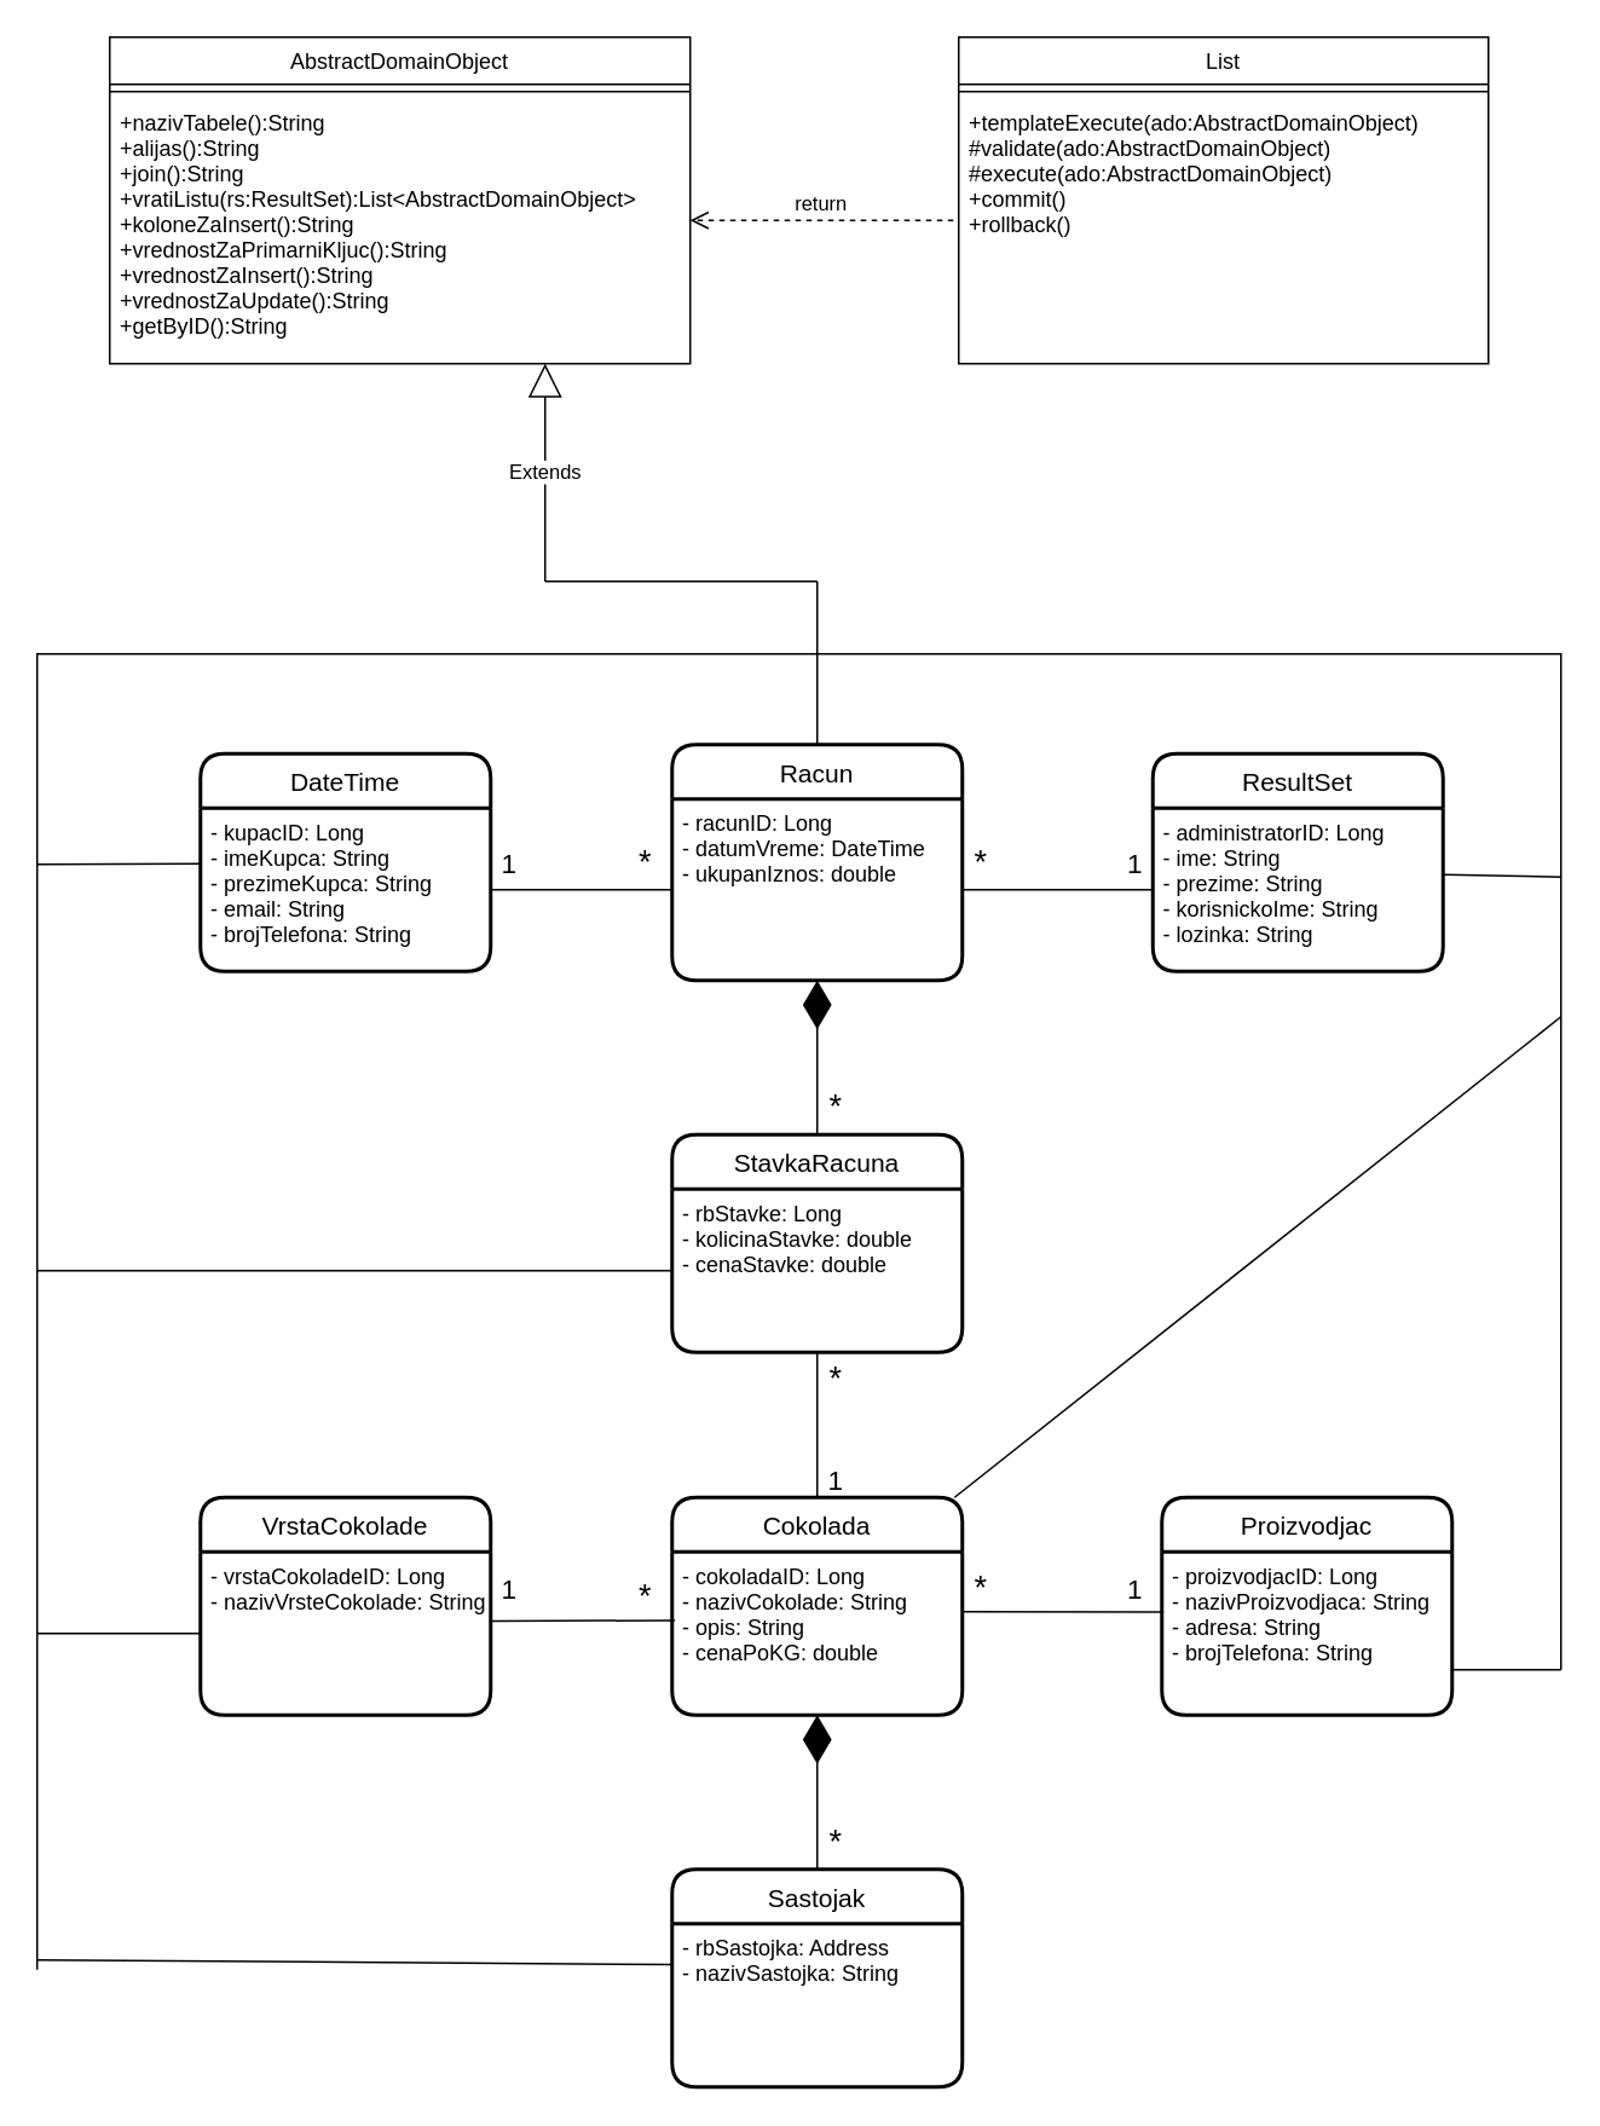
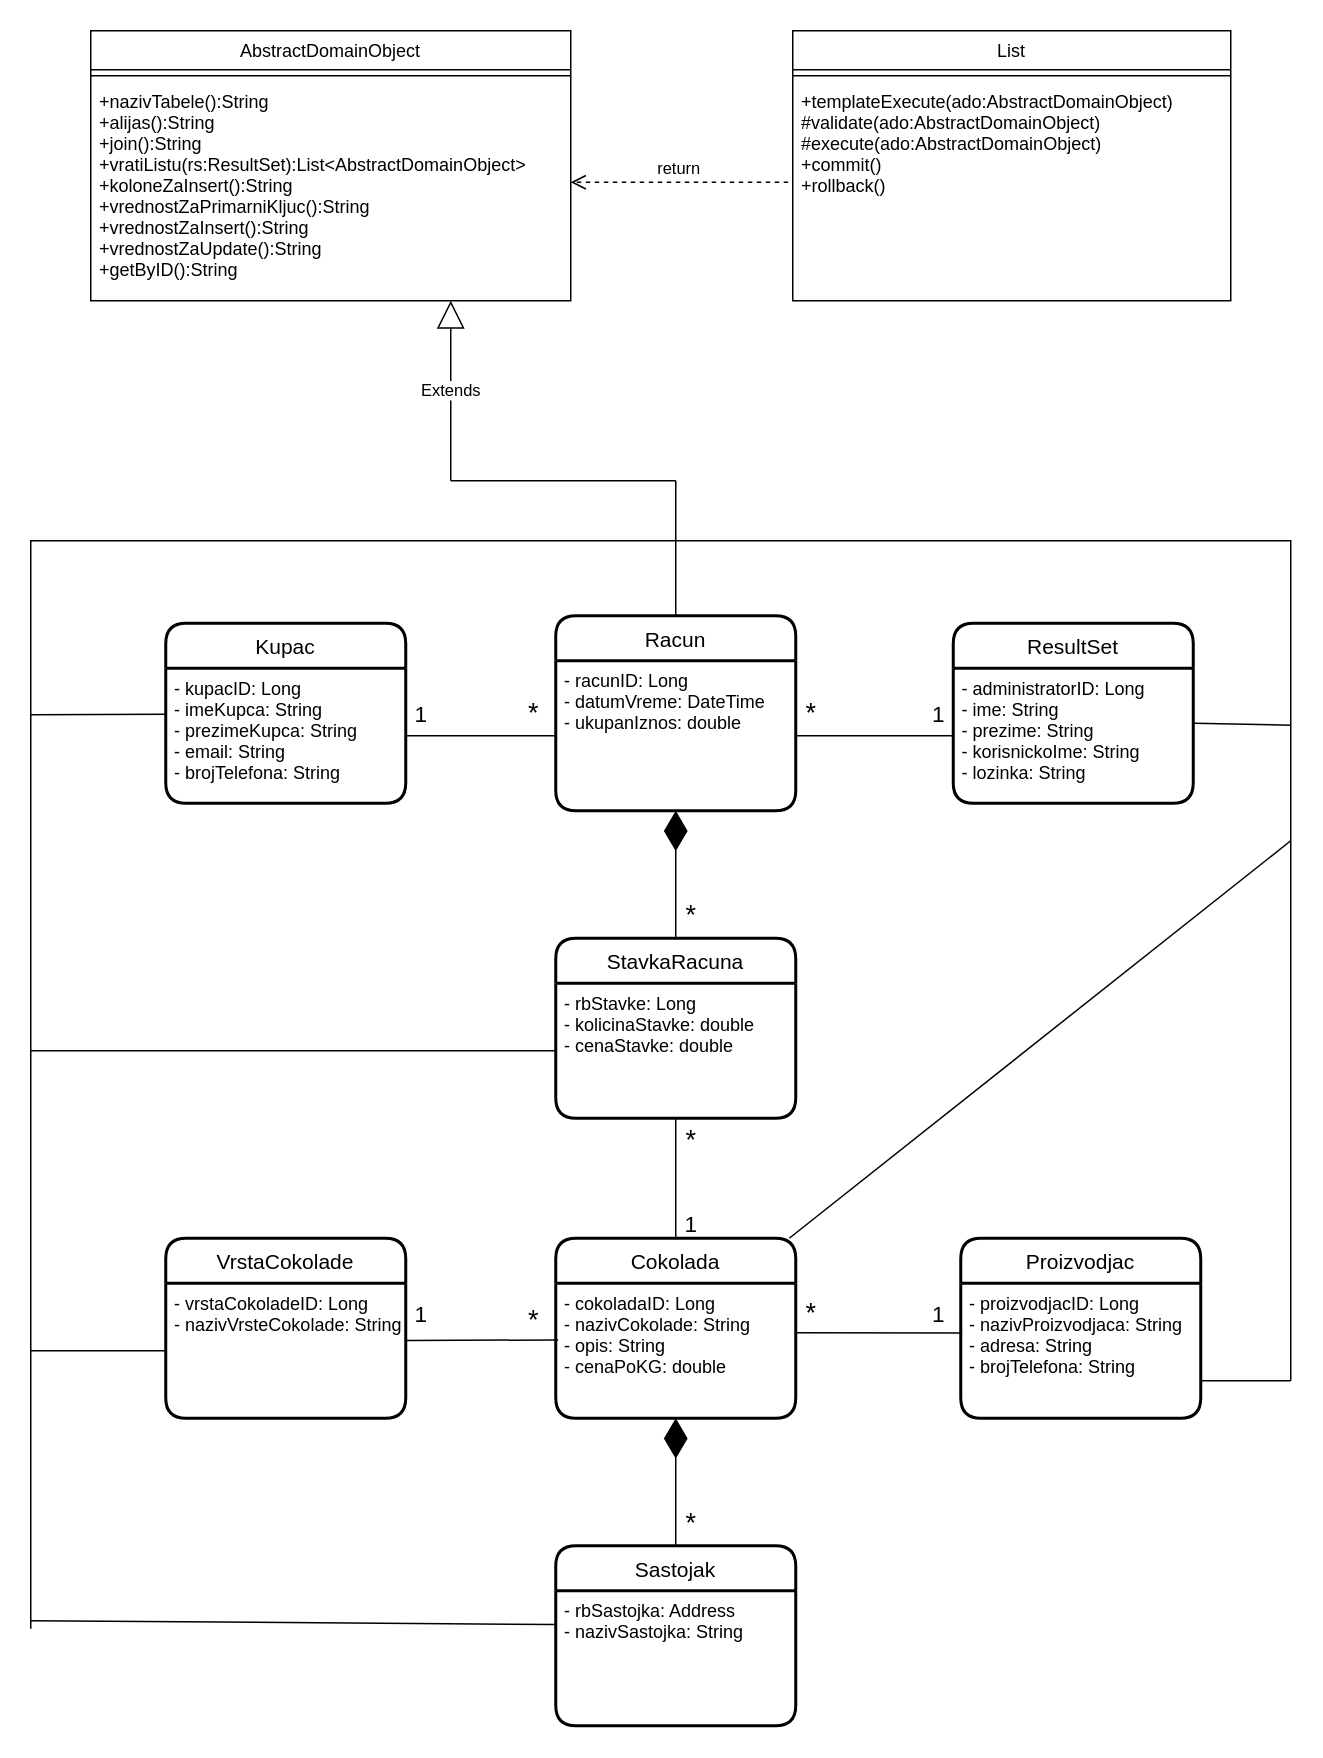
- <mxCell id="8" value="DateTime" style="swimlane;childLayout=stackLayout;horizontal=1;startSize=30;horizontalStack=0;rounded=1;fontSize=14;fontStyle=0;strokeWidth=2;resizeParent=0;resizeLast=1;shadow=0;dashed=0;align=center;" parent="1" vertex="1"><mxGeometry x="110" y="415" width="160" height="120" as="geometry" /></mxCell>
+ <mxCell id="8" value="Kupac" style="swimlane;childLayout=stackLayout;horizontal=1;startSize=30;horizontalStack=0;rounded=1;fontSize=14;fontStyle=0;strokeWidth=2;resizeParent=0;resizeLast=1;shadow=0;dashed=0;align=center;" parent="1" vertex="1"><mxGeometry x="110" y="415" width="160" height="120" as="geometry" /></mxCell>
